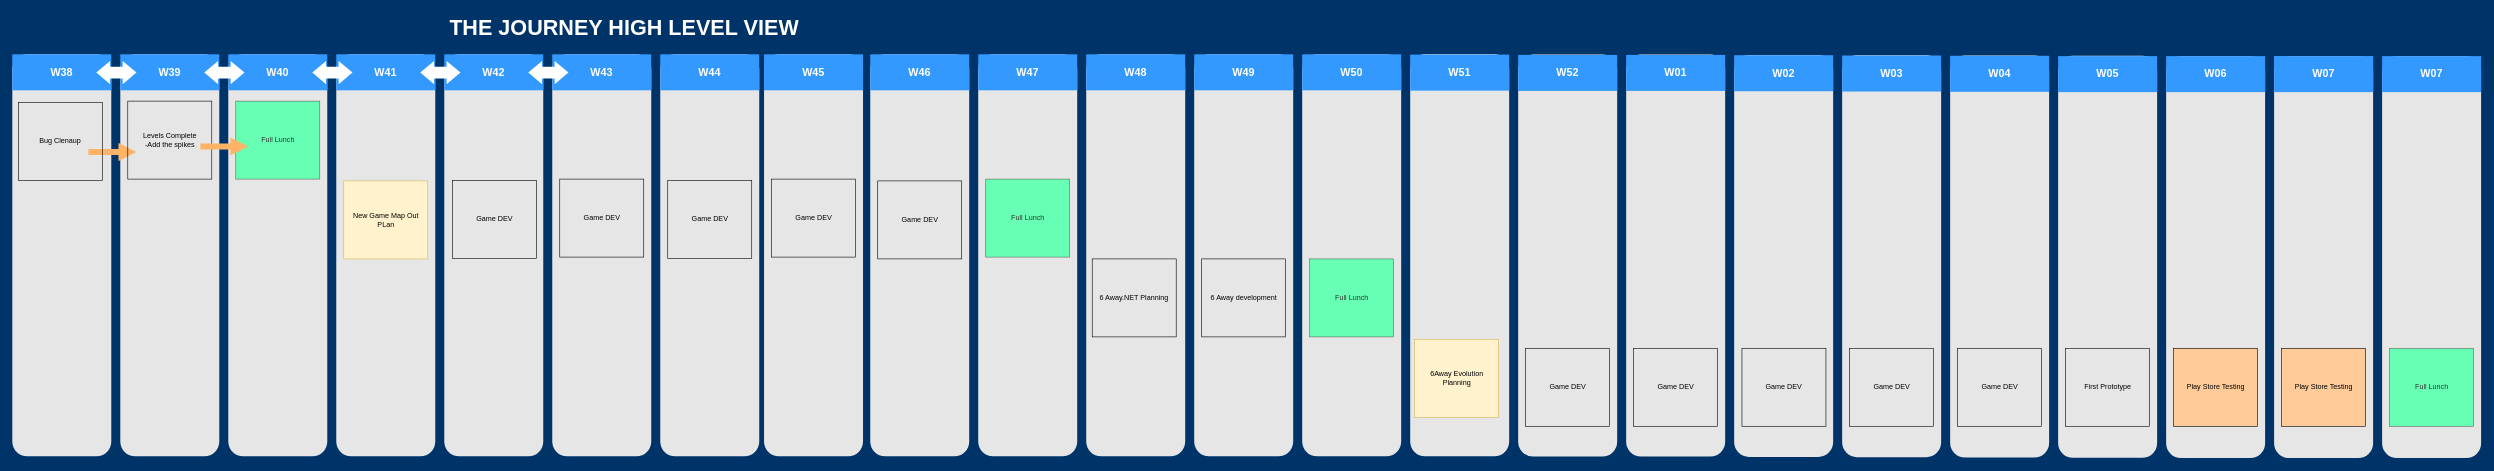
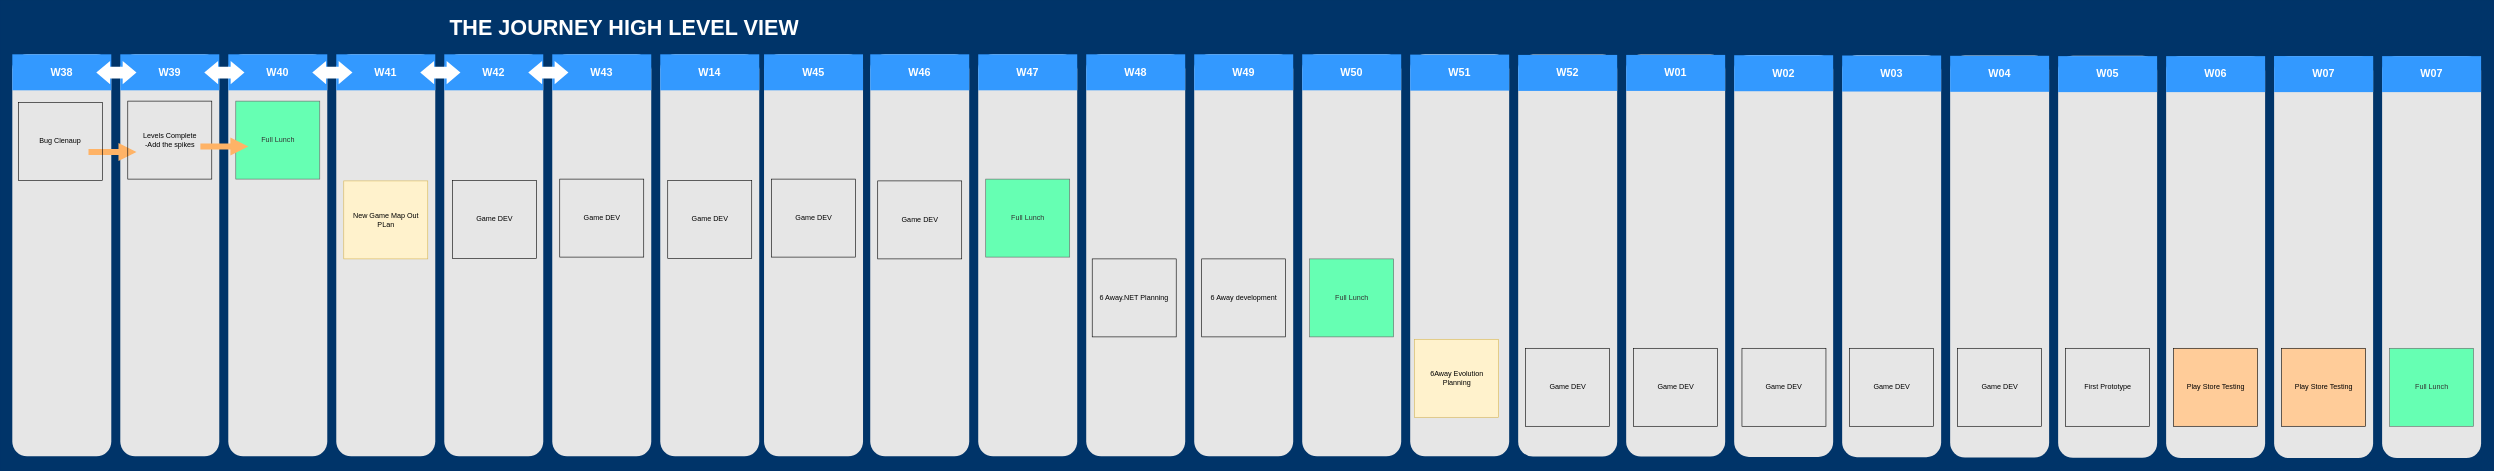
- <mxCell id="29" value="W44" style="whiteSpace=wrap;html=1;dashed=1;strokeColor=none;strokeWidth=2;fillColor=#3399FF;fontFamily=Helvetica;fontSize=18;fontColor=#FFFFFF;fontStyle=1" parent="1" vertex="1"><mxGeometry x="1100" y="90" width="165" height="60" as="geometry" /></mxCell>
+ <mxCell id="29" value="W14" style="whiteSpace=wrap;html=1;dashed=1;strokeColor=none;strokeWidth=2;fillColor=#3399FF;fontFamily=Helvetica;fontSize=18;fontColor=#FFFFFF;fontStyle=1" parent="1" vertex="1"><mxGeometry x="1100" y="90" width="165" height="60" as="geometry" /></mxCell>
